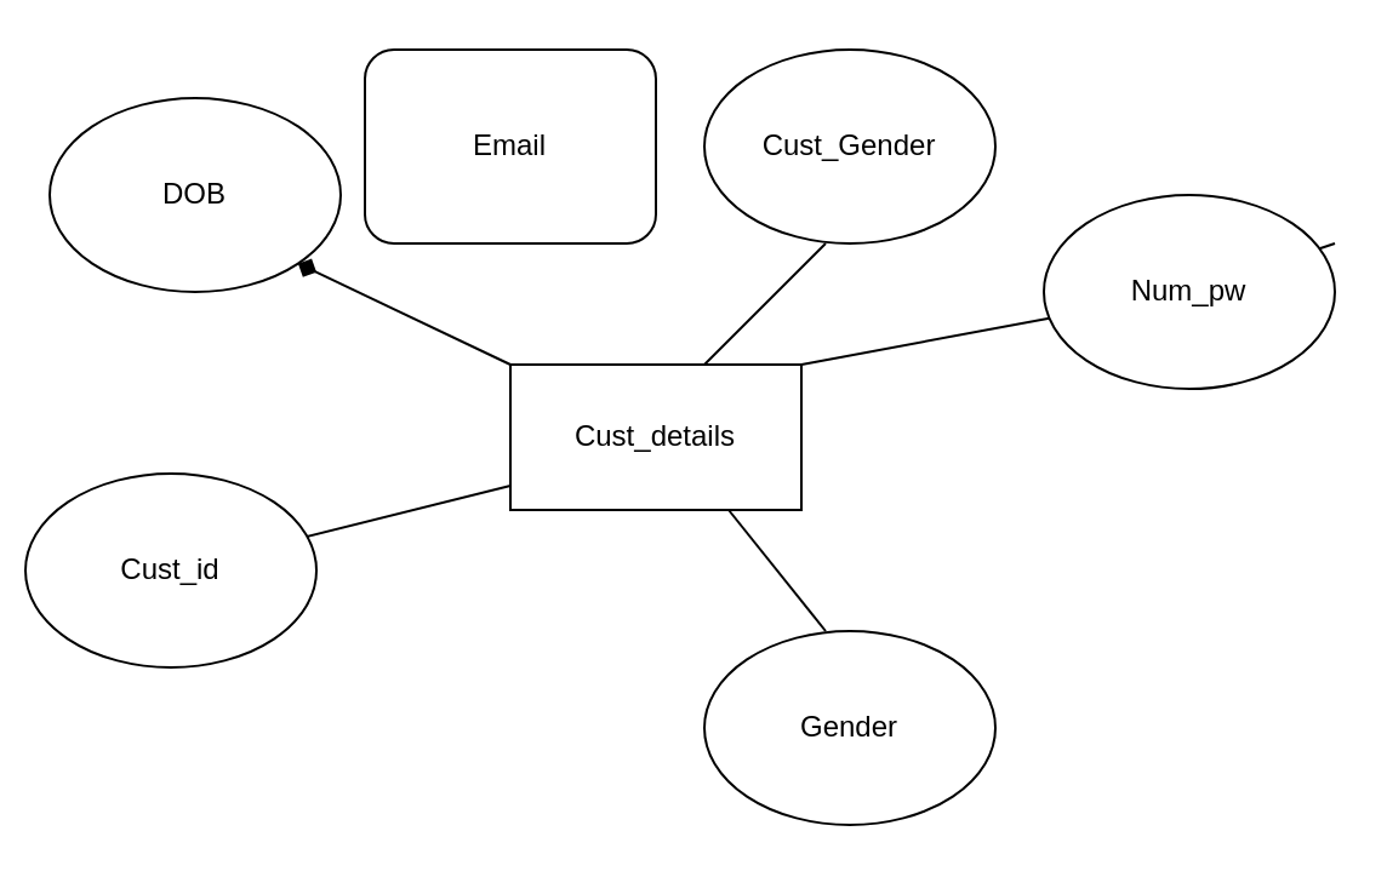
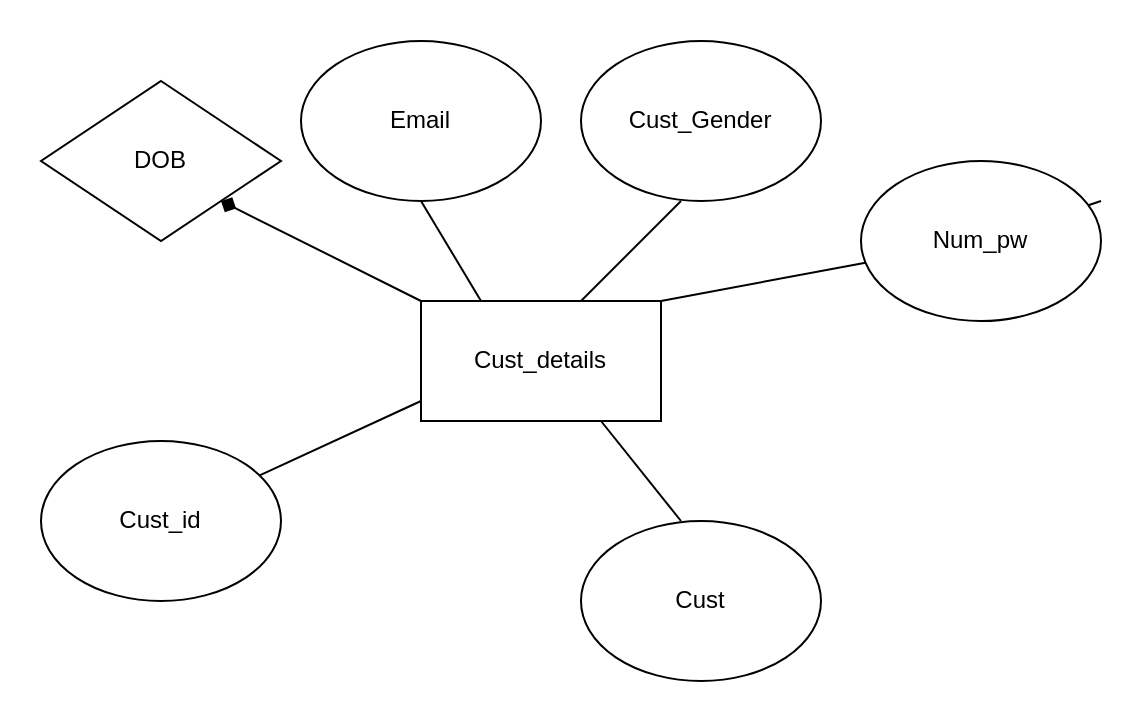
- <mxCell id="6" value="Email" style="whiteSpace=wrap;html=1;rounded=1;" parent="1" vertex="1"><mxGeometry x="150" y="20" width="120" height="80" as="geometry" /></mxCell>
+ <mxCell id="6" value="Email" style="ellipse;whiteSpace=wrap;html=1;" parent="1" vertex="1"><mxGeometry x="150" y="20" width="120" height="80" as="geometry" /></mxCell>
- <mxCell id="7" value="DOB" style="ellipse;whiteSpace=wrap;html=1;" parent="1" vertex="1"><mxGeometry x="20" y="40" width="120" height="80" as="geometry" /></mxCell>
+ <mxCell id="7" value="DOB" style="rhombus;whiteSpace=wrap;html=1;" parent="1" vertex="1"><mxGeometry x="20" y="40" width="120" height="80" as="geometry" /></mxCell>
+ <mxCell id="13" value="" style="endArrow=none;html=1;rounded=0;entryX=0.5;entryY=1;entryDx=0;entryDy=0;exitX=0.25;exitY=0;exitDx=0;exitDy=0;" parent="1" source="2" target="6" edge="1"><mxGeometry width="50" height="50" relative="1" as="geometry"><mxPoint x="370" y="250" as="sourcePoint" /><mxPoint x="420" y="200" as="targetPoint" /></mxGeometry></mxCell>
- <mxCell id="4" value="Cust_id" style="ellipse;whiteSpace=wrap;html=1;" parent="1" vertex="1"><mxGeometry x="10" y="195" width="120" height="80" as="geometry" /></mxCell>
+ <mxCell id="4" value="Cust_id" style="ellipse;whiteSpace=wrap;html=1;" parent="1" vertex="1"><mxGeometry x="20" y="220" width="120" height="80" as="geometry" /></mxCell>
- <mxCell id="3" value="Gender" style="ellipse;whiteSpace=wrap;html=1;" parent="1" vertex="1"><mxGeometry x="290" y="260" width="120" height="80" as="geometry" /></mxCell>
+ <mxCell id="3" value="Cust" style="ellipse;whiteSpace=wrap;html=1;" parent="1" vertex="1"><mxGeometry x="290" y="260" width="120" height="80" as="geometry" /></mxCell>
